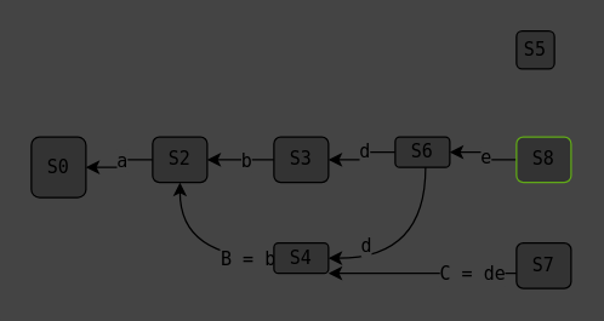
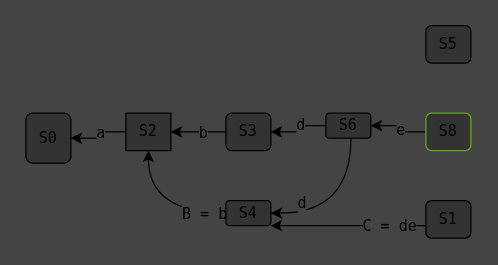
- <mxCell id="20" value="&lt;div style=&quot;&quot;&gt;S5&lt;/div&gt;" style="rounded=1;whiteSpace=wrap;html=1;fontFamily=monospace;align=center;spacing=7;verticalAlign=middle;spacingTop=0;fillColor=#333333;strokeColor=default;fontSize=12;fontColor=default;" parent="1" vertex="1"><mxGeometry x="340" y="20" width="25" height="25" as="geometry" /></mxCell>
+ <mxCell id="20" value="&lt;div style=&quot;&quot;&gt;S5&lt;/div&gt;" style="rounded=1;whiteSpace=wrap;html=1;fontFamily=monospace;align=center;spacing=7;verticalAlign=middle;spacingTop=0;fillColor=#333333;strokeColor=default;fontSize=12;fontColor=default;" parent="1" vertex="1"><mxGeometry x="340" y="20" width="36" height="30" as="geometry" /></mxCell>
- <mxCell id="5" value="&lt;div style=&quot;&quot;&gt;S2&lt;/div&gt;" style="rounded=1;whiteSpace=wrap;html=1;fontFamily=monospace;align=center;spacing=7;verticalAlign=middle;spacingTop=0;fillColor=#333333;strokeColor=default;fontSize=12;fontColor=default;" parent="1" vertex="1"><mxGeometry x="100" y="90" width="36" height="30" as="geometry" /></mxCell>
+ <mxCell id="5" value="&lt;div style=&quot;&quot;&gt;S2&lt;/div&gt;" style="whiteSpace=wrap;html=1;fontFamily=monospace;align=center;spacing=7;verticalAlign=middle;spacingTop=0;fillColor=#333333;strokeColor=default;fontSize=12;fontColor=default;rounded=0;" parent="1" vertex="1"><mxGeometry x="100" y="90" width="36" height="30" as="geometry" /></mxCell>
- <mxCell id="23" value="&lt;div style=&quot;&quot;&gt;S7&lt;/div&gt;" style="rounded=1;whiteSpace=wrap;html=1;fontFamily=monospace;align=center;spacing=7;verticalAlign=middle;spacingTop=0;fillColor=#333333;strokeColor=default;fontSize=12;fontColor=default;" parent="1" vertex="1"><mxGeometry x="340" y="160" width="36" height="30" as="geometry" /></mxCell>
+ <mxCell id="23" value="&lt;div style=&quot;&quot;&gt;S1&lt;/div&gt;" style="rounded=1;whiteSpace=wrap;html=1;fontFamily=monospace;align=center;spacing=7;verticalAlign=middle;spacingTop=0;fillColor=#333333;strokeColor=default;fontSize=12;fontColor=default;" parent="1" vertex="1"><mxGeometry x="340" y="160" width="36" height="30" as="geometry" /></mxCell>
